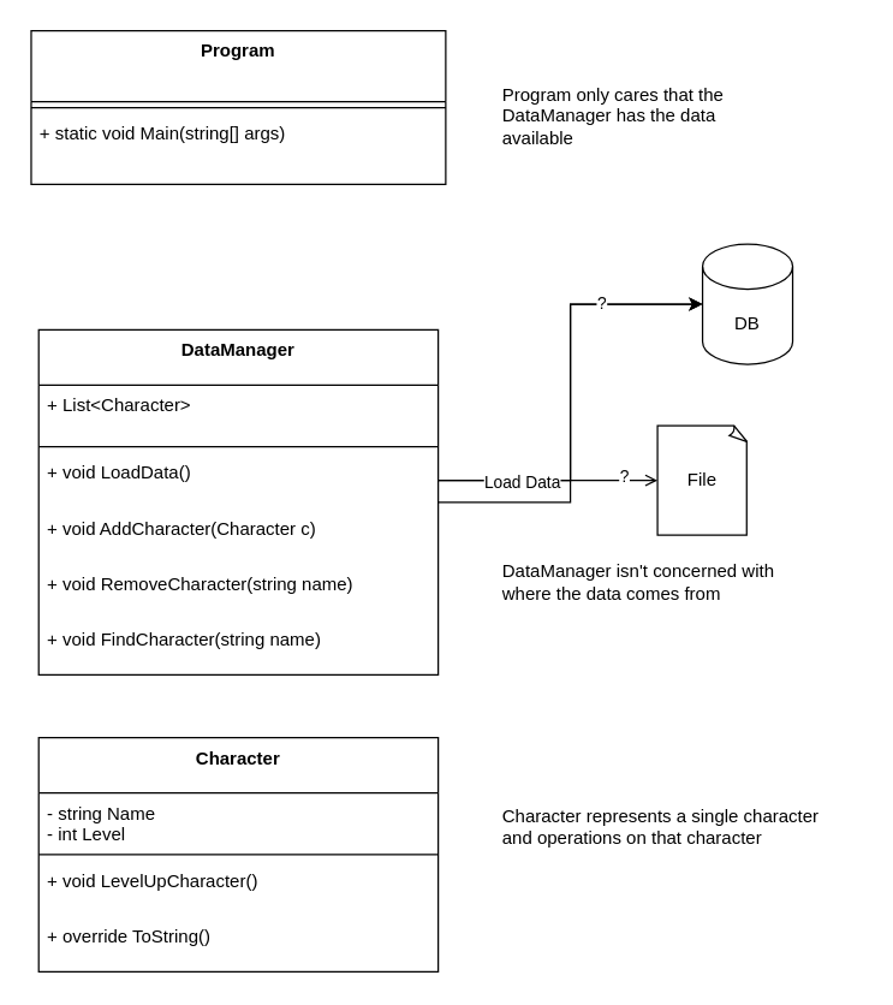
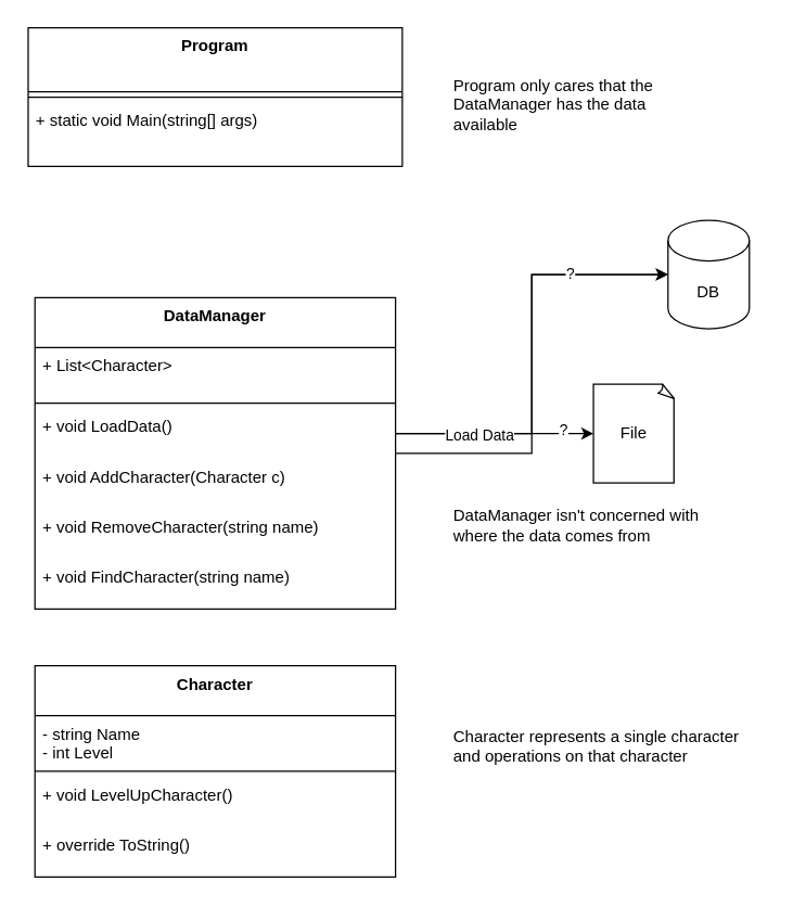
- <mxCell id="18" value="DB" style="shape=cylinder3;whiteSpace=wrap;html=1;boundedLbl=1;backgroundOutline=1;size=15;" vertex="1" parent="1"><mxGeometry x="467" y="162" width="60" height="80" as="geometry" /></mxCell>
+ <mxCell id="18" value="DB" style="shape=cylinder3;whiteSpace=wrap;html=1;boundedLbl=1;backgroundOutline=1;size=15;" vertex="1" parent="1"><mxGeometry x="492" y="162" width="60" height="80" as="geometry" /></mxCell>
- <mxCell id="20" style="edgeStyle=orthogonalEdgeStyle;rounded=0;orthogonalLoop=1;jettySize=auto;html=1;entryX=0;entryY=0.5;entryDx=0;entryDy=0;entryPerimeter=0;exitX=1;exitY=0.5;exitDx=0;exitDy=0;endArrow=open;" edge="1" parent="1" source="9" target="19"><mxGeometry relative="1" as="geometry" /></mxCell>
+ <mxCell id="20" style="edgeStyle=orthogonalEdgeStyle;rounded=0;orthogonalLoop=1;jettySize=auto;html=1;entryX=0;entryY=0.5;entryDx=0;entryDy=0;entryPerimeter=0;exitX=1;exitY=0.5;exitDx=0;exitDy=0;" edge="1" parent="1" source="9" target="19"><mxGeometry relative="1" as="geometry" /></mxCell>
